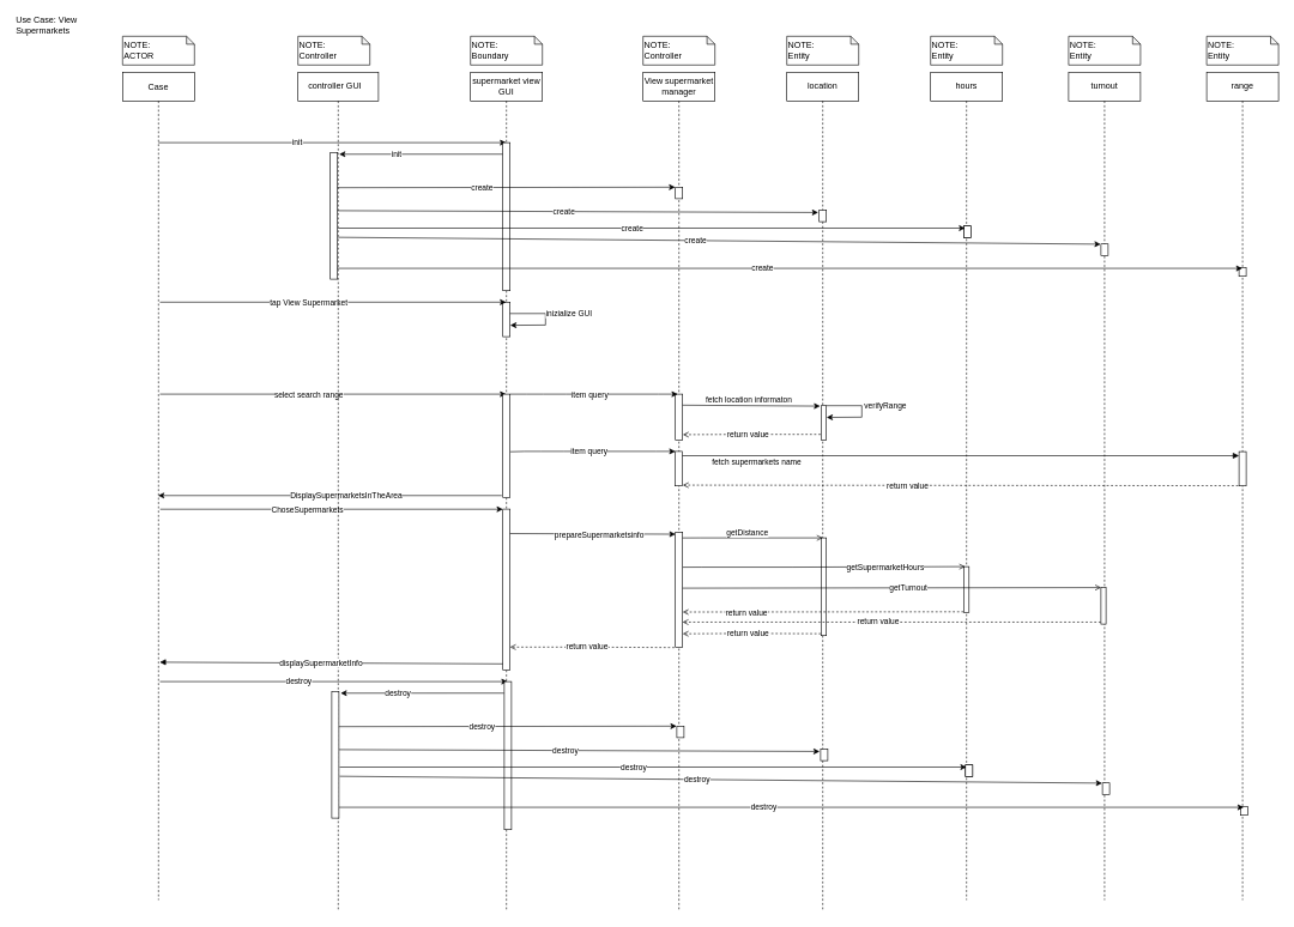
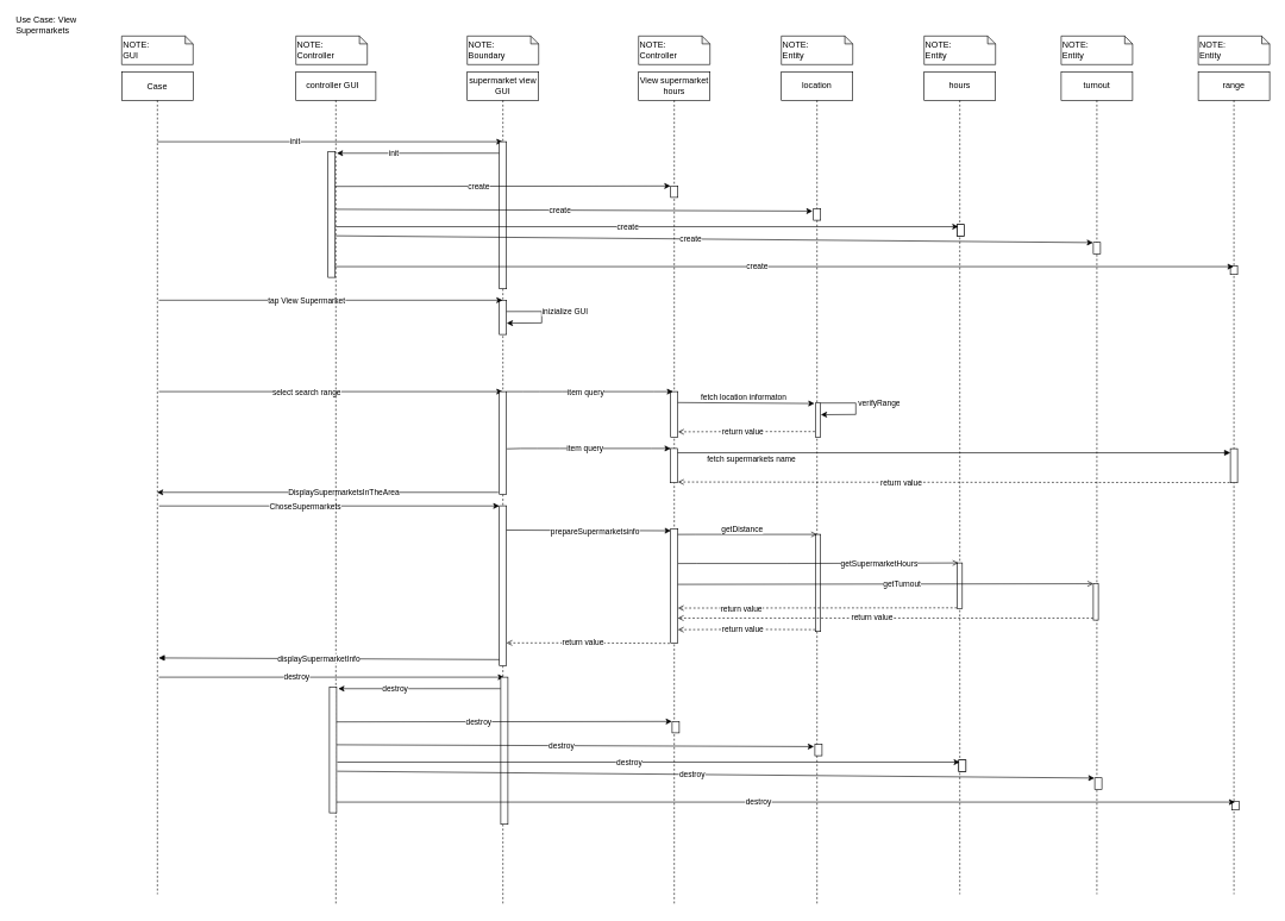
- <mxCell id="18" value="&lt;font style=&quot;font-size: 12px;&quot;&gt;NOTE:&lt;br style=&quot;font-size: 12px;&quot;&gt;ACTOR&lt;br style=&quot;font-size: 12px;&quot;&gt;&lt;/font&gt;" style="text;html=1;strokeColor=none;fillColor=none;align=left;verticalAlign=middle;whiteSpace=wrap;rounded=0;fontSize=12;spacing=2;" parent="1" vertex="1"><mxGeometry x="170" y="50" width="100" height="40" as="geometry" /></mxCell>
+ <mxCell id="18" value="&lt;font style=&quot;font-size: 12px;&quot;&gt;NOTE:&lt;br style=&quot;font-size: 12px;&quot;&gt;GUI&lt;br style=&quot;font-size: 12px;&quot;&gt;&lt;/font&gt;" style="text;html=1;strokeColor=none;fillColor=none;align=left;verticalAlign=middle;whiteSpace=wrap;rounded=0;fontSize=12;spacing=2;" parent="1" vertex="1"><mxGeometry x="170" y="50" width="100" height="40" as="geometry" /></mxCell>
- <mxCell id="23" value="&lt;font style=&quot;font-size: 12px;&quot;&gt;View supermarket&lt;br&gt;manager&lt;br&gt;&lt;/font&gt;" style="text;html=1;strokeColor=none;fillColor=none;align=center;verticalAlign=middle;whiteSpace=wrap;rounded=0;fontSize=12;spacing=2;" parent="22" vertex="1"><mxGeometry width="100" height="40" as="geometry" /></mxCell>
+ <mxCell id="23" value="&lt;font style=&quot;font-size: 12px;&quot;&gt;View supermarket&lt;br&gt;hours&lt;br&gt;&lt;/font&gt;" style="text;html=1;strokeColor=none;fillColor=none;align=center;verticalAlign=middle;whiteSpace=wrap;rounded=0;fontSize=12;spacing=2;" parent="22" vertex="1"><mxGeometry width="100" height="40" as="geometry" /></mxCell>
